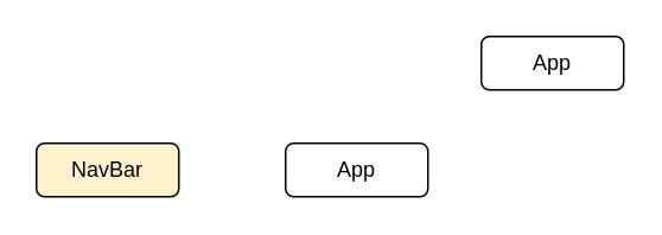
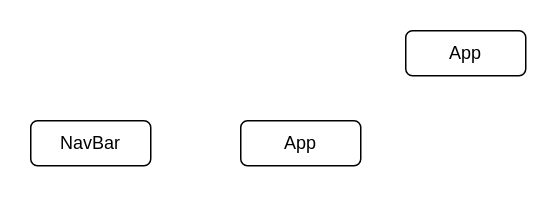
- <mxCell id="3" value="NavBar" style="rounded=1;whiteSpace=wrap;html=1;fillColor=#fff2cc;" vertex="1" parent="1"><mxGeometry x="20" y="80" width="80" height="30" as="geometry" /></mxCell>
+ <mxCell id="3" value="NavBar" style="rounded=1;whiteSpace=wrap;html=1;" vertex="1" parent="1"><mxGeometry x="20" y="80" width="80" height="30" as="geometry" /></mxCell>
